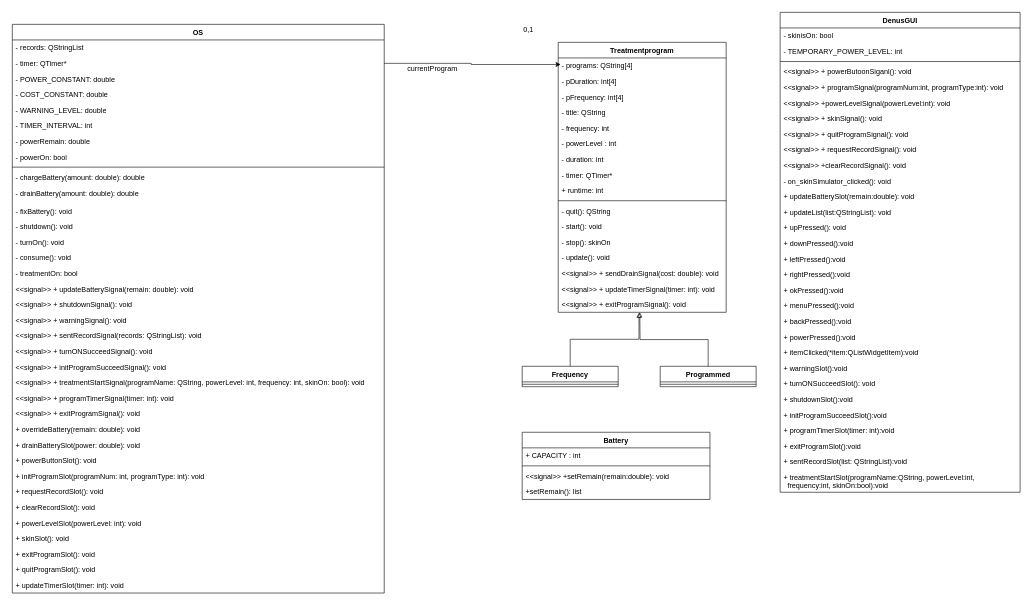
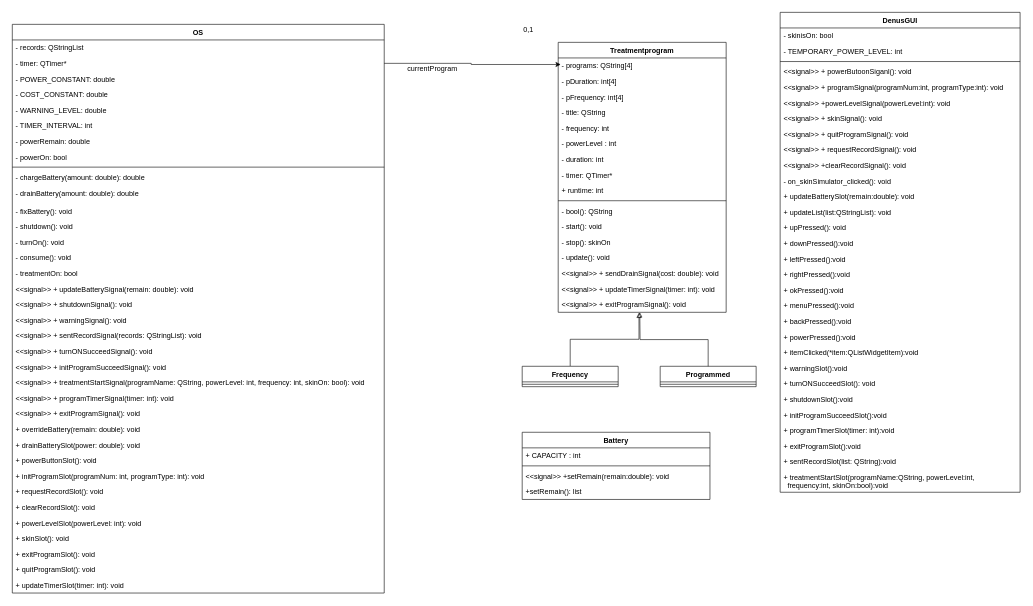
- <mxCell id="58" value="- quit(): QString" style="text;strokeColor=none;fillColor=none;align=left;verticalAlign=top;spacingLeft=4;spacingRight=4;overflow=hidden;rotatable=0;points=[[0,0.5],[1,0.5]];portConstraint=eastwest;" parent="47" vertex="1"><mxGeometry y="268" width="280" height="26" as="geometry" /></mxCell>
+ <mxCell id="58" value="- bool(): QString" style="text;strokeColor=none;fillColor=none;align=left;verticalAlign=top;spacingLeft=4;spacingRight=4;overflow=hidden;rotatable=0;points=[[0,0.5],[1,0.5]];portConstraint=eastwest;" parent="47" vertex="1"><mxGeometry y="268" width="280" height="26" as="geometry" /></mxCell>
- <mxCell id="95" value="+ sentRecordSlot(list: QStringList):void" style="text;strokeColor=none;fillColor=none;align=left;verticalAlign=top;spacingLeft=4;spacingRight=4;overflow=hidden;rotatable=0;points=[[0,0.5],[1,0.5]];portConstraint=eastwest;" parent="66" vertex="1"><mxGeometry y="736" width="400" height="26" as="geometry" /></mxCell>
+ <mxCell id="95" value="+ sentRecordSlot(list: QString):void" style="text;strokeColor=none;fillColor=none;align=left;verticalAlign=top;spacingLeft=4;spacingRight=4;overflow=hidden;rotatable=0;points=[[0,0.5],[1,0.5]];portConstraint=eastwest;" parent="66" vertex="1"><mxGeometry y="736" width="400" height="26" as="geometry" /></mxCell>
